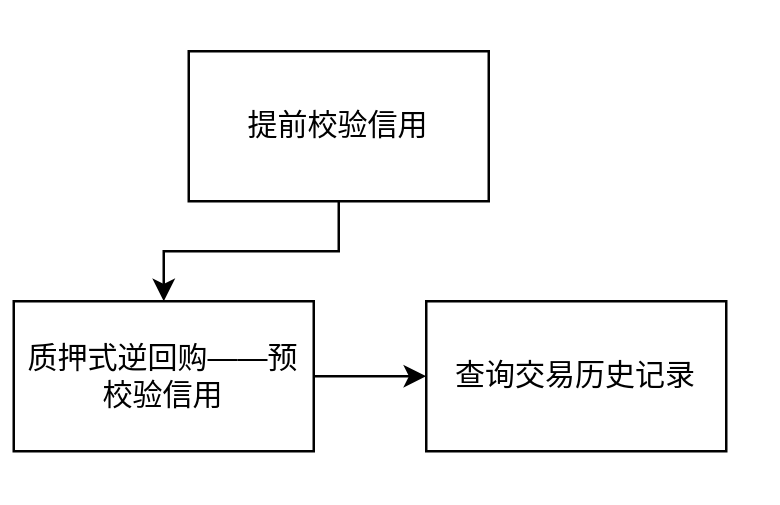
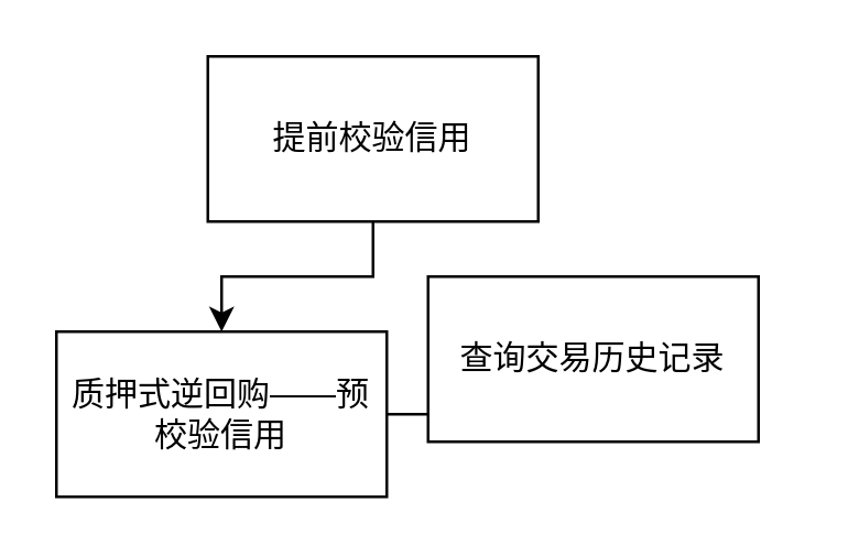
- <mxCell id="5" value="质押式逆回购——预校验信用" style="whiteSpace=wrap;html=1;rounded=0;" vertex="1" parent="1"><mxGeometry x="5" y="120" width="120" height="60" as="geometry" /></mxCell>
+ <mxCell id="5" value="质押式逆回购——预校验信用" style="whiteSpace=wrap;html=1;rounded=0;" vertex="1" parent="1"><mxGeometry y="120" width="120" height="60" as="geometry" x="20" /></mxCell>
- <mxCell id="6" value="查询交易历史记录" style="whiteSpace=wrap;html=1;rounded=0;" vertex="1" parent="1"><mxGeometry x="170" y="120" width="120" height="60" as="geometry" /></mxCell>
+ <mxCell id="6" value="查询交易历史记录" style="whiteSpace=wrap;html=1;rounded=0;" vertex="1" parent="1"><mxGeometry x="155" y="100" width="120" height="60" as="geometry" /></mxCell>
